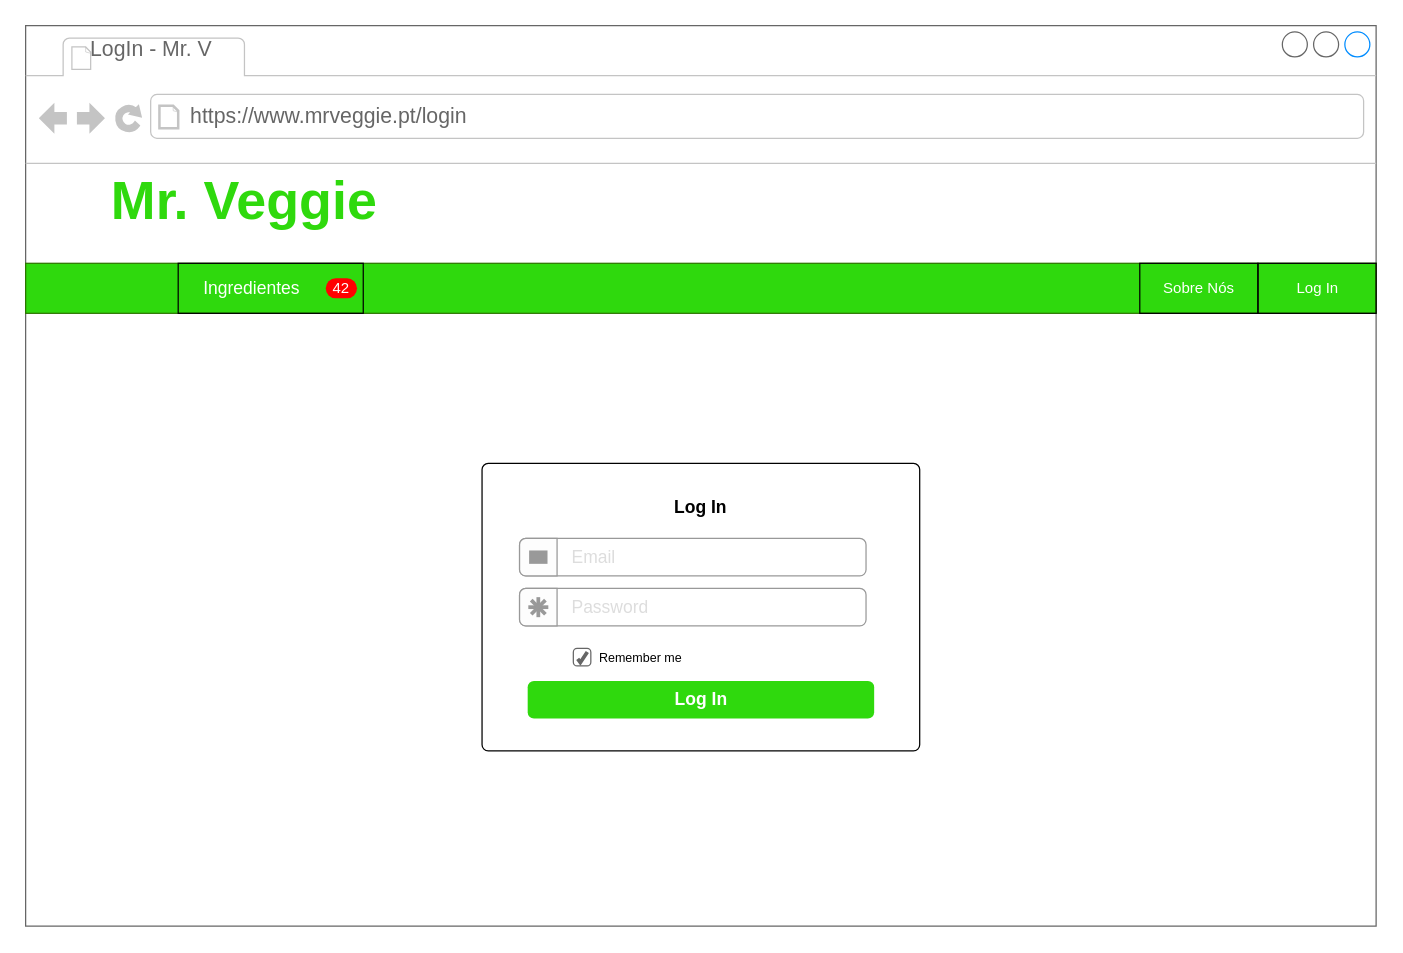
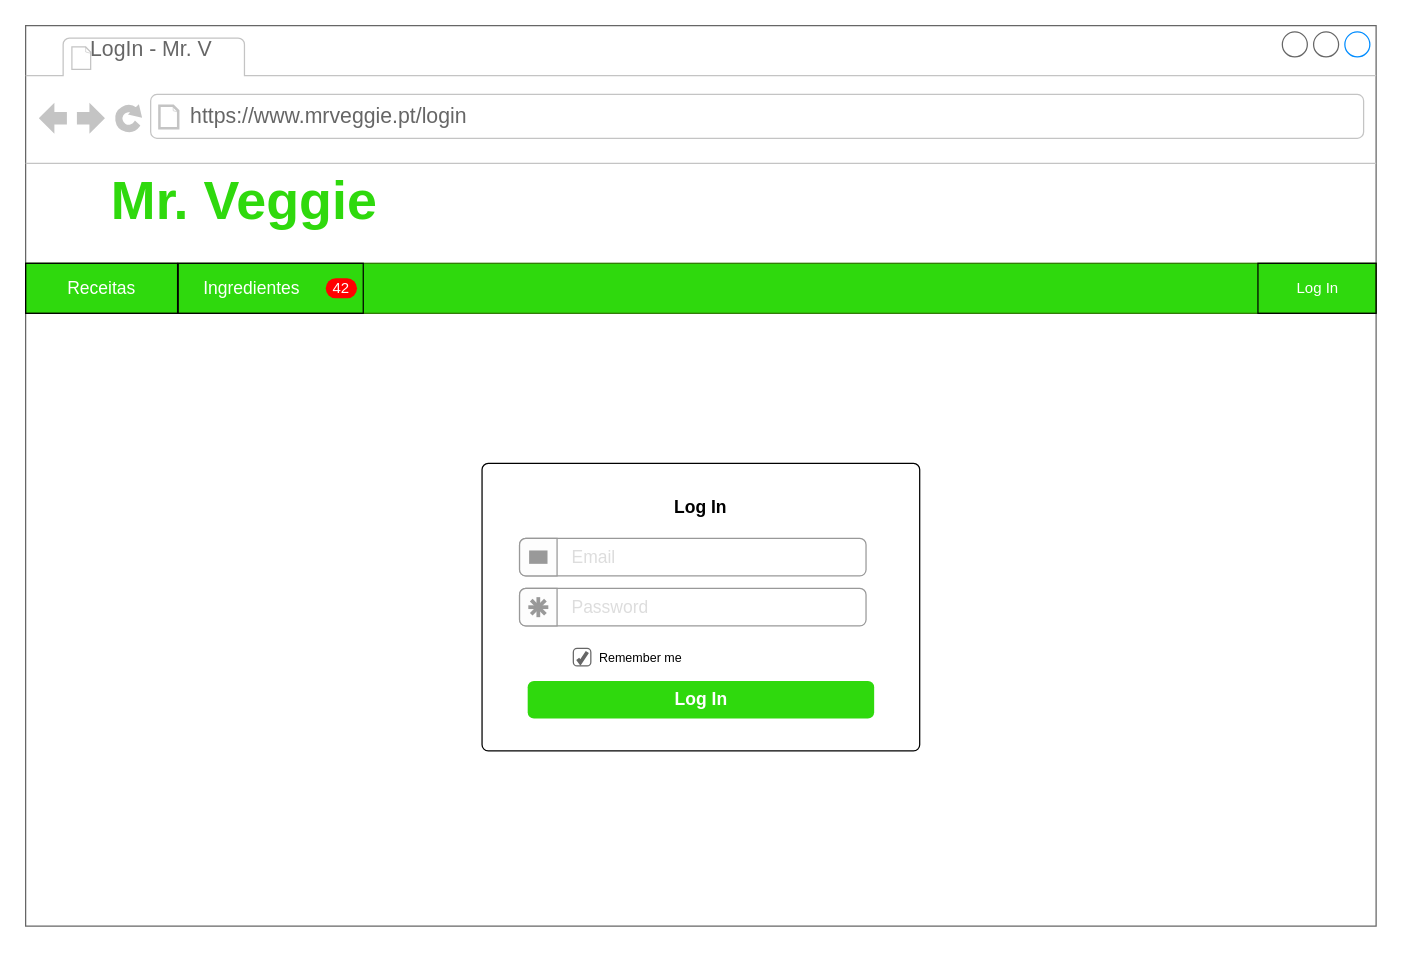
+ <mxCell id="15" value="&lt;font color=&quot;#ffffff&quot;&gt;Receitas&lt;/font&gt;" style="html=1;shadow=0;dashed=0;fillColor=none;strokeColor=#000000;shape=mxgraph.bootstrap.rect;fontColor=#999999;fontSize=14;whiteSpace=wrap;" vertex="1" parent="14"><mxGeometry width="121.5" height="40" as="geometry" /></mxCell>
- <mxCell id="18" value="Sobre Nós" style="html=1;shadow=0;dashed=0;fillColor=none;strokeColor=#000000;shape=mxgraph.bootstrap.rect;fontColor=#FFFFFF;whiteSpace=wrap;" vertex="1" parent="14"><mxGeometry x="891.0" width="94.5" height="40" as="geometry" /></mxCell>
